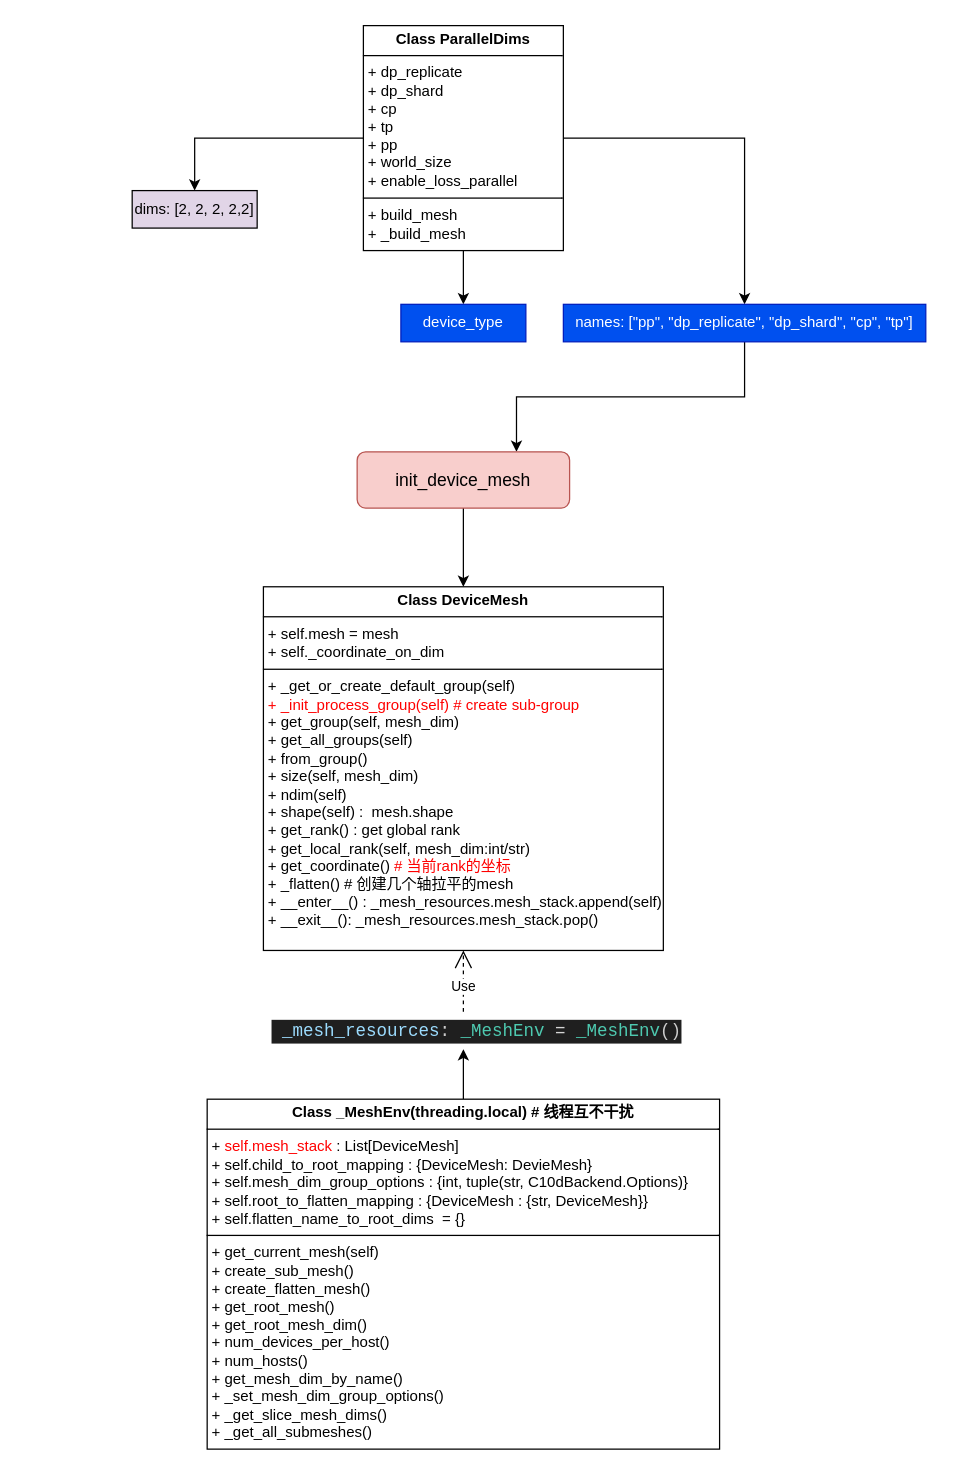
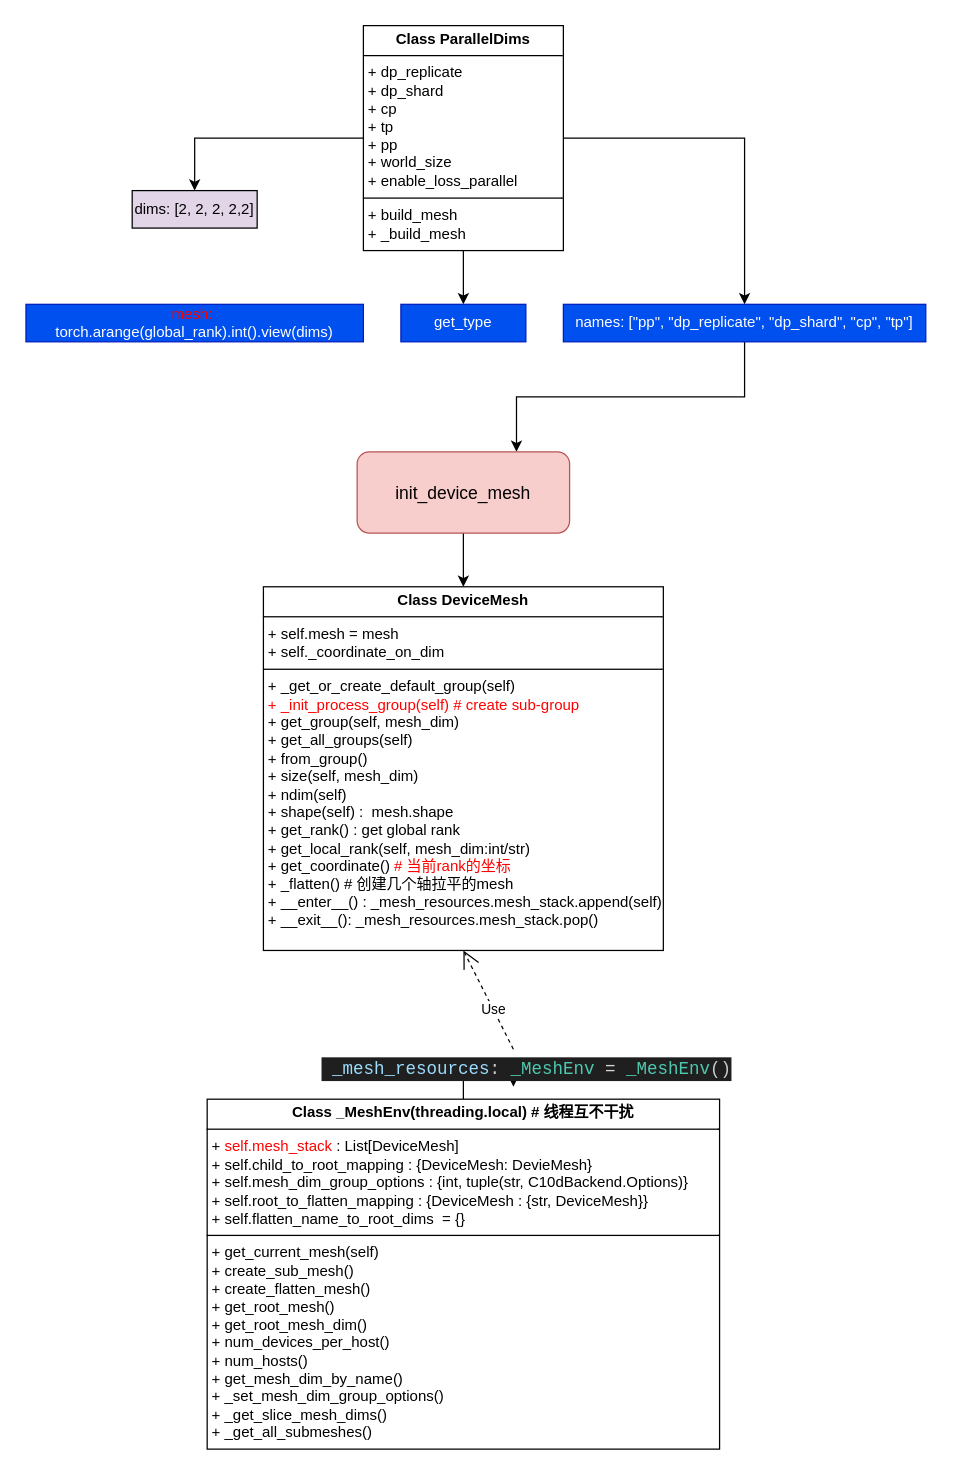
+ <mxCell id="9" value="&lt;font color=&quot;#ff0000&quot;&gt;mesh:&amp;nbsp;&lt;/font&gt;&lt;div&gt;torch.arange(global_rank).int().view(dims)&lt;/div&gt;" style="html=1;whiteSpace=wrap;fillColor=#0050ef;fontColor=#ffffff;strokeColor=#001DBC;" parent="1" vertex="1"><mxGeometry x="20" y="243" width="270" height="30" as="geometry" /></mxCell>
- <mxCell id="12" value="device_type" style="html=1;whiteSpace=wrap;fillColor=#0050ef;fontColor=#ffffff;strokeColor=#001DBC;" parent="1" vertex="1"><mxGeometry x="320" y="243" width="100" height="30" as="geometry" /></mxCell>
+ <mxCell id="12" value="get_type" style="html=1;whiteSpace=wrap;fillColor=#0050ef;fontColor=#ffffff;strokeColor=#001DBC;" parent="1" vertex="1"><mxGeometry x="320" y="243" width="100" height="30" as="geometry" /></mxCell>
- <mxCell id="13" value="&lt;font style=&quot;font-size: 14px;&quot;&gt;init_device_mesh&lt;/font&gt;" style="rounded=1;whiteSpace=wrap;html=1;fillColor=#f8cecc;strokeColor=#b85450;" vertex="1" parent="1"><mxGeometry x="285" y="361" width="170" height="45" as="geometry" /></mxCell>
+ <mxCell id="13" value="&lt;font style=&quot;font-size: 14px;&quot;&gt;init_device_mesh&lt;/font&gt;" style="rounded=1;whiteSpace=wrap;html=1;fillColor=#f8cecc;strokeColor=#b85450;" vertex="1" parent="1"><mxGeometry x="285" y="361" width="170" height="65" as="geometry" /></mxCell>
- <mxCell id="16" value="&lt;div style=&quot;color: #cccccc;background-color: #1f1f1f;font-family: Consolas, 'Courier New', monospace;font-weight: normal;font-size: 14px;line-height: 19px;white-space: pre;&quot;&gt;&lt;div&gt;&lt;span style=&quot;color: #cccccc;&quot;&gt; &lt;/span&gt;&lt;span style=&quot;color: #9cdcfe;&quot;&gt;_mesh_resources&lt;/span&gt;&lt;span style=&quot;color: #cccccc;&quot;&gt;: &lt;/span&gt;&lt;span style=&quot;color: #4ec9b0;&quot;&gt;_MeshEnv&lt;/span&gt;&lt;span style=&quot;color: #cccccc;&quot;&gt; &lt;/span&gt;&lt;span style=&quot;color: #d4d4d4;&quot;&gt;=&lt;/span&gt;&lt;span style=&quot;color: #cccccc;&quot;&gt; &lt;/span&gt;&lt;span style=&quot;color: #4ec9b0;&quot;&gt;_MeshEnv&lt;/span&gt;&lt;span style=&quot;color: #cccccc;&quot;&gt;()&lt;/span&gt;&lt;/div&gt;&lt;/div&gt;" style="text;whiteSpace=wrap;html=1;" vertex="1" parent="1"><mxGeometry x="215" y="809" width="310" height="30" as="geometry" /></mxCell>
+ <mxCell id="16" value="&lt;div style=&quot;color: #cccccc;background-color: #1f1f1f;font-family: Consolas, 'Courier New', monospace;font-weight: normal;font-size: 14px;line-height: 19px;white-space: pre;&quot;&gt;&lt;div&gt;&lt;span style=&quot;color: #cccccc;&quot;&gt; &lt;/span&gt;&lt;span style=&quot;color: #9cdcfe;&quot;&gt;_mesh_resources&lt;/span&gt;&lt;span style=&quot;color: #cccccc;&quot;&gt;: &lt;/span&gt;&lt;span style=&quot;color: #4ec9b0;&quot;&gt;_MeshEnv&lt;/span&gt;&lt;span style=&quot;color: #cccccc;&quot;&gt; &lt;/span&gt;&lt;span style=&quot;color: #d4d4d4;&quot;&gt;=&lt;/span&gt;&lt;span style=&quot;color: #cccccc;&quot;&gt; &lt;/span&gt;&lt;span style=&quot;color: #4ec9b0;&quot;&gt;_MeshEnv&lt;/span&gt;&lt;span style=&quot;color: #cccccc;&quot;&gt;()&lt;/span&gt;&lt;/div&gt;&lt;/div&gt;" style="text;whiteSpace=wrap;html=1;" vertex="1" parent="1"><mxGeometry x="255" y="839" width="310" height="30" as="geometry" /></mxCell>
